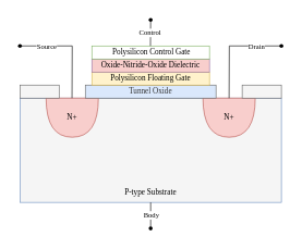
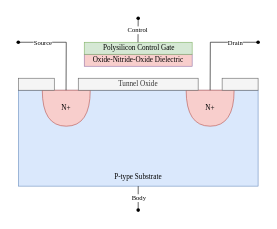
- <mxCell id="18" value="&amp;nbsp;Polysilicon Control Gate" style="rounded=0;whiteSpace=wrap;html=1;fillColor=#ffffff;strokeColor=#82b366;fontFamily=Pretendard;fontSource=https%3A%2F%2Fcdn.jsdelivr.net%2Fgh%2FProject-Noonnu%2Fnoonfonts_2107%401.1%2FPretendard-Regular.woff;" parent="1" vertex="1"><mxGeometry x="140" y="70" width="180" height="20" as="geometry" /></mxCell>
+ <mxCell id="18" value="&amp;nbsp;Polysilicon Control Gate" style="rounded=0;whiteSpace=wrap;html=1;fillColor=#d5e8d4;strokeColor=#82b366;fontFamily=Pretendard;fontSource=https%3A%2F%2Fcdn.jsdelivr.net%2Fgh%2FProject-Noonnu%2Fnoonfonts_2107%401.1%2FPretendard-Regular.woff;" parent="1" vertex="1"><mxGeometry x="140" y="70" width="180" height="20" as="geometry" /></mxCell>
- <mxCell id="16" value="Polysilicon Floating Gate" style="rounded=0;whiteSpace=wrap;html=1;fillColor=#fff2cc;strokeColor=#d6b656;fontFamily=Pretendard;fontSource=https%3A%2F%2Fcdn.jsdelivr.net%2Fgh%2FProject-Noonnu%2Fnoonfonts_2107%401.1%2FPretendard-Regular.woff;" parent="1" vertex="1"><mxGeometry x="140" y="110" width="180" height="20" as="geometry" /></mxCell>
- <mxCell id="6" value="Tunnel Oxide" style="rounded=0;whiteSpace=wrap;html=1;fillColor=#dae8fc;fontColor=#333333;strokeColor=#666666;fontFamily=Pretendard;fontSource=https%3A%2F%2Fcdn.jsdelivr.net%2Fgh%2FProject-Noonnu%2Fnoonfonts_2107%401.1%2FPretendard-Regular.woff;" parent="1" vertex="1"><mxGeometry x="130" y="130" width="200" height="20" as="geometry" /></mxCell>
+ <mxCell id="6" value="Tunnel Oxide" style="rounded=0;whiteSpace=wrap;html=1;fillColor=#f5f5f5;fontColor=#333333;strokeColor=#666666;fontFamily=Pretendard;fontSource=https%3A%2F%2Fcdn.jsdelivr.net%2Fgh%2FProject-Noonnu%2Fnoonfonts_2107%401.1%2FPretendard-Regular.woff;" parent="1" vertex="1"><mxGeometry x="130" y="130" width="200" height="20" as="geometry" /></mxCell>
- <mxCell id="2" value="&lt;div&gt;&lt;font data-font-src=&quot;https://cdn.jsdelivr.net/gh/Project-Noonnu/noonfonts_2107@1.1/Pretendard-Regular.woff&quot; face=&quot;Pretendard&quot;&gt;&lt;br&gt;&lt;/font&gt;&lt;/div&gt;&lt;div&gt;&lt;font data-font-src=&quot;https://cdn.jsdelivr.net/gh/Project-Noonnu/noonfonts_2107@1.1/Pretendard-Regular.woff&quot; face=&quot;Pretendard&quot;&gt;&lt;br&gt;&lt;/font&gt;&lt;/div&gt;&lt;div&gt;&lt;font data-font-src=&quot;https://cdn.jsdelivr.net/gh/Project-Noonnu/noonfonts_2107@1.1/Pretendard-Regular.woff&quot; face=&quot;Pretendard&quot;&gt;&lt;br&gt;&lt;/font&gt;&lt;/div&gt;&lt;div&gt;&lt;font data-font-src=&quot;https://cdn.jsdelivr.net/gh/Project-Noonnu/noonfonts_2107@1.1/Pretendard-Regular.woff&quot; face=&quot;Pretendard&quot;&gt;&lt;br&gt;&lt;/font&gt;&lt;/div&gt;&lt;div&gt;&lt;font data-font-src=&quot;https://cdn.jsdelivr.net/gh/Project-Noonnu/noonfonts_2107@1.1/Pretendard-Regular.woff&quot; face=&quot;Pretendard&quot;&gt;&lt;br&gt;&lt;/font&gt;&lt;/div&gt;&lt;div&gt;&lt;font data-font-src=&quot;https://cdn.jsdelivr.net/gh/Project-Noonnu/noonfonts_2107@1.1/Pretendard-Regular.woff&quot; face=&quot;Pretendard&quot;&gt;&lt;br&gt;&lt;/font&gt;&lt;/div&gt;&lt;div&gt;&lt;font data-font-src=&quot;https://cdn.jsdelivr.net/gh/Project-Noonnu/noonfonts_2107@1.1/Pretendard-Regular.woff&quot; face=&quot;Pretendard&quot;&gt;&lt;br&gt;&lt;/font&gt;&lt;/div&gt;&lt;div&gt;&lt;font data-font-src=&quot;https://cdn.jsdelivr.net/gh/Project-Noonnu/noonfonts_2107@1.1/Pretendard-Regular.woff&quot; face=&quot;Pretendard&quot;&gt;&lt;br&gt;&lt;/font&gt;&lt;/div&gt;&lt;div&gt;&lt;font data-font-src=&quot;https://cdn.jsdelivr.net/gh/Project-Noonnu/noonfonts_2107@1.1/Pretendard-Regular.woff&quot; face=&quot;Pretendard&quot;&gt;&lt;br&gt;&lt;/font&gt;&lt;/div&gt;&lt;font data-font-src=&quot;https://cdn.jsdelivr.net/gh/Project-Noonnu/noonfonts_2107@1.1/Pretendard-Regular.woff&quot; face=&quot;Pretendard&quot;&gt;P-type Substrate&lt;/font&gt;" style="rounded=0;whiteSpace=wrap;html=1;fillColor=#f5f5f5;strokeColor=#6c8ebf;" parent="1" vertex="1"><mxGeometry x="30" y="150" width="400" height="160" as="geometry" /></mxCell>
+ <mxCell id="2" value="&lt;div&gt;&lt;font data-font-src=&quot;https://cdn.jsdelivr.net/gh/Project-Noonnu/noonfonts_2107@1.1/Pretendard-Regular.woff&quot; face=&quot;Pretendard&quot;&gt;&lt;br&gt;&lt;/font&gt;&lt;/div&gt;&lt;div&gt;&lt;font data-font-src=&quot;https://cdn.jsdelivr.net/gh/Project-Noonnu/noonfonts_2107@1.1/Pretendard-Regular.woff&quot; face=&quot;Pretendard&quot;&gt;&lt;br&gt;&lt;/font&gt;&lt;/div&gt;&lt;div&gt;&lt;font data-font-src=&quot;https://cdn.jsdelivr.net/gh/Project-Noonnu/noonfonts_2107@1.1/Pretendard-Regular.woff&quot; face=&quot;Pretendard&quot;&gt;&lt;br&gt;&lt;/font&gt;&lt;/div&gt;&lt;div&gt;&lt;font data-font-src=&quot;https://cdn.jsdelivr.net/gh/Project-Noonnu/noonfonts_2107@1.1/Pretendard-Regular.woff&quot; face=&quot;Pretendard&quot;&gt;&lt;br&gt;&lt;/font&gt;&lt;/div&gt;&lt;div&gt;&lt;font data-font-src=&quot;https://cdn.jsdelivr.net/gh/Project-Noonnu/noonfonts_2107@1.1/Pretendard-Regular.woff&quot; face=&quot;Pretendard&quot;&gt;&lt;br&gt;&lt;/font&gt;&lt;/div&gt;&lt;div&gt;&lt;font data-font-src=&quot;https://cdn.jsdelivr.net/gh/Project-Noonnu/noonfonts_2107@1.1/Pretendard-Regular.woff&quot; face=&quot;Pretendard&quot;&gt;&lt;br&gt;&lt;/font&gt;&lt;/div&gt;&lt;div&gt;&lt;font data-font-src=&quot;https://cdn.jsdelivr.net/gh/Project-Noonnu/noonfonts_2107@1.1/Pretendard-Regular.woff&quot; face=&quot;Pretendard&quot;&gt;&lt;br&gt;&lt;/font&gt;&lt;/div&gt;&lt;div&gt;&lt;font data-font-src=&quot;https://cdn.jsdelivr.net/gh/Project-Noonnu/noonfonts_2107@1.1/Pretendard-Regular.woff&quot; face=&quot;Pretendard&quot;&gt;&lt;br&gt;&lt;/font&gt;&lt;/div&gt;&lt;div&gt;&lt;font data-font-src=&quot;https://cdn.jsdelivr.net/gh/Project-Noonnu/noonfonts_2107@1.1/Pretendard-Regular.woff&quot; face=&quot;Pretendard&quot;&gt;&lt;br&gt;&lt;/font&gt;&lt;/div&gt;&lt;font data-font-src=&quot;https://cdn.jsdelivr.net/gh/Project-Noonnu/noonfonts_2107@1.1/Pretendard-Regular.woff&quot; face=&quot;Pretendard&quot;&gt;P-type Substrate&lt;/font&gt;" style="rounded=0;whiteSpace=wrap;html=1;fillColor=#dae8fc;strokeColor=#6c8ebf;" parent="1" vertex="1"><mxGeometry x="30" y="150" width="400" height="160" as="geometry" /></mxCell>
